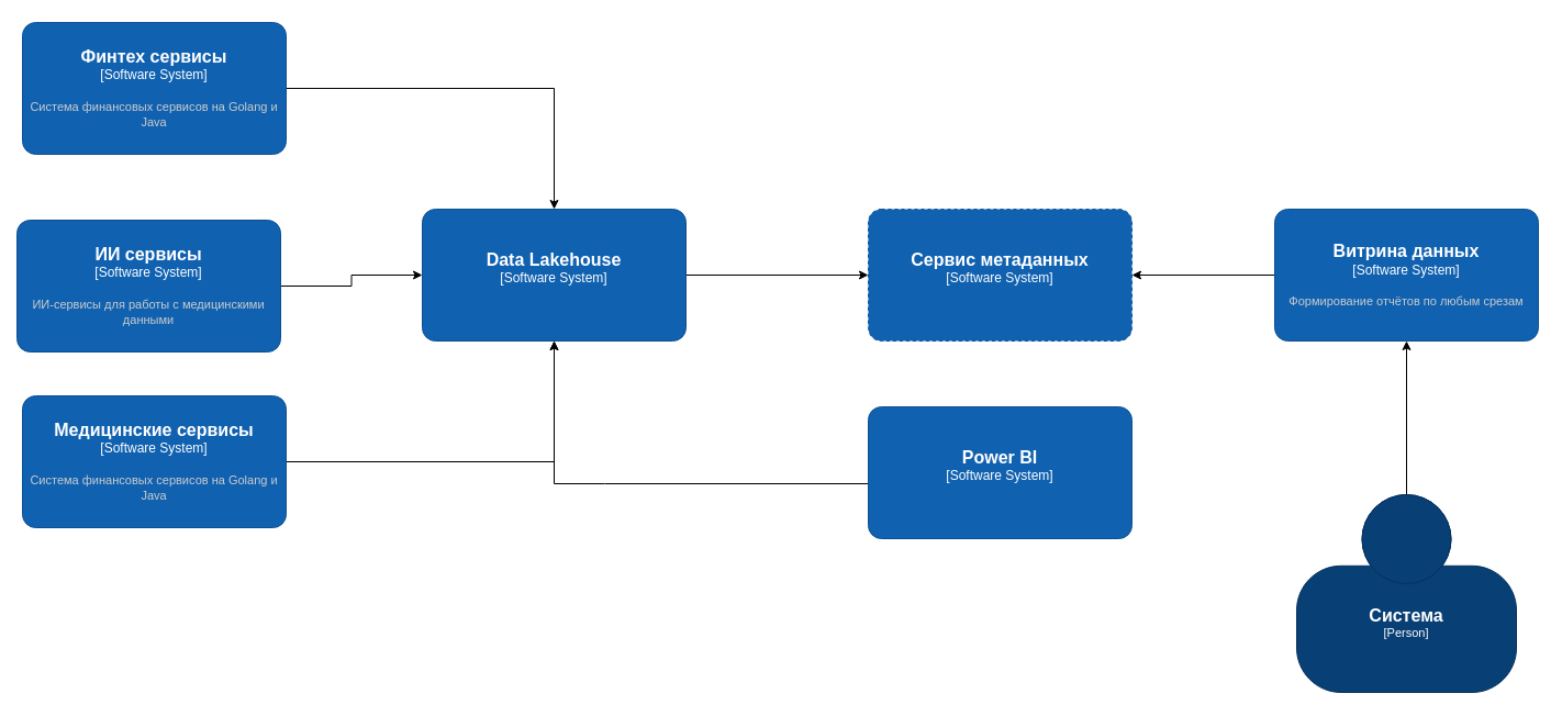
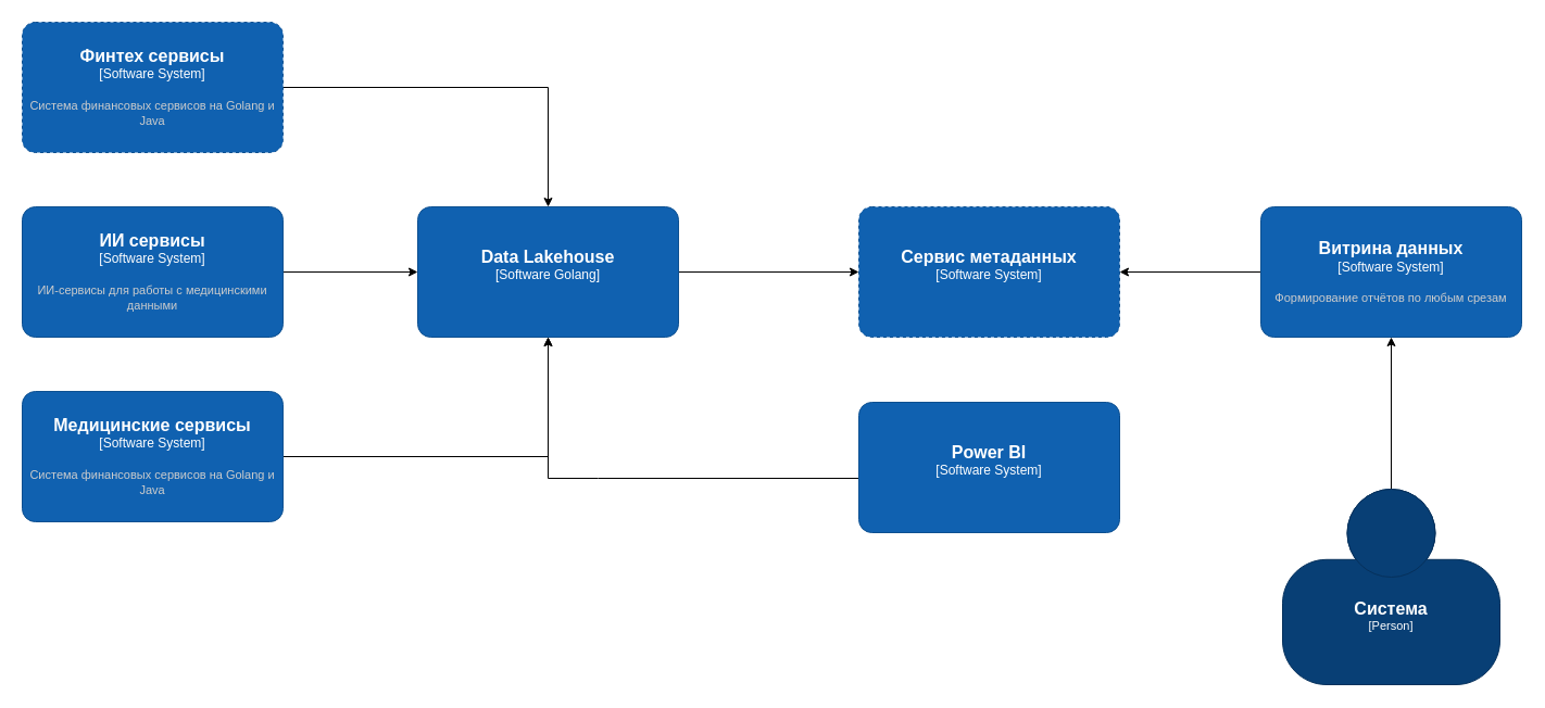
- <mxCell id="5" value="&lt;font style=&quot;font-size: 16px&quot;&gt;&lt;b&gt;Финтех сервисы&lt;/b&gt;&lt;/font&gt;&lt;div&gt;[Software System]&lt;/div&gt;&lt;br&gt;&lt;div&gt;&lt;font style=&quot;font-size: 11px&quot;&gt;&lt;font color=&quot;#cccccc&quot;&gt;Система финансовых сервисов на Golang и Java&lt;/font&gt;&lt;/div&gt;" style="rounded=1;whiteSpace=wrap;html=1;labelBackgroundColor=none;fillColor=#1061B0;fontColor=#ffffff;align=center;arcSize=10;strokeColor=#0D5091;metaEdit=1;resizable=0;points=[[0.25,0,0],[0.5,0,0],[0.75,0,0],[1,0.25,0],[1,0.5,0],[1,0.75,0],[0.75,1,0],[0.5,1,0],[0.25,1,0],[0,0.75,0],[0,0.5,0],[0,0.25,0]];" parent="1" vertex="1"><mxGeometry x="20" y="20" width="240" height="120" as="geometry" /></mxCell>
+ <mxCell id="5" value="&lt;font style=&quot;font-size: 16px&quot;&gt;&lt;b&gt;Финтех сервисы&lt;/b&gt;&lt;/font&gt;&lt;div&gt;[Software System]&lt;/div&gt;&lt;br&gt;&lt;div&gt;&lt;font style=&quot;font-size: 11px&quot;&gt;&lt;font color=&quot;#cccccc&quot;&gt;Система финансовых сервисов на Golang и Java&lt;/font&gt;&lt;/div&gt;" style="rounded=1;whiteSpace=wrap;html=1;labelBackgroundColor=none;fillColor=#1061B0;fontColor=#ffffff;align=center;arcSize=10;strokeColor=#0D5091;metaEdit=1;resizable=0;points=[[0.25,0,0],[0.5,0,0],[0.75,0,0],[1,0.25,0],[1,0.5,0],[1,0.75,0],[0.75,1,0],[0.5,1,0],[0.25,1,0],[0,0.75,0],[0,0.5,0],[0,0.25,0]];dashed=1;" parent="1" vertex="1"><mxGeometry x="20" y="20" width="240" height="120" as="geometry" /></mxCell>
- <mxCell id="9" value="&lt;font style=&quot;font-size: 16px&quot;&gt;&lt;b&gt;Data Lakehouse&lt;/b&gt;&lt;/font&gt;&lt;div&gt;[Software System]&lt;/div&gt;&lt;br&gt;&lt;div&gt;&lt;font style=&quot;font-size: 11px&quot;&gt;&lt;font color=&quot;#cccccc&quot;&gt;&lt;/font&gt;&lt;/div&gt;" style="rounded=1;whiteSpace=wrap;html=1;labelBackgroundColor=none;fillColor=#1061B0;fontColor=#ffffff;align=center;arcSize=10;strokeColor=#0D5091;metaEdit=1;resizable=0;points=[[0.25,0,0],[0.5,0,0],[0.75,0,0],[1,0.25,0],[1,0.5,0],[1,0.75,0],[0.75,1,0],[0.5,1,0],[0.25,1,0],[0,0.75,0],[0,0.5,0],[0,0.25,0]];" parent="1" vertex="1"><mxGeometry x="384" y="190" width="240" height="120" as="geometry" /></mxCell>
+ <mxCell id="9" value="&lt;font style=&quot;font-size: 16px&quot;&gt;&lt;b&gt;Data Lakehouse&lt;/b&gt;&lt;/font&gt;&lt;div&gt;[Software Golang]&lt;/div&gt;&lt;br&gt;&lt;div&gt;&lt;font style=&quot;font-size: 11px&quot;&gt;&lt;font color=&quot;#cccccc&quot;&gt;&lt;/font&gt;&lt;/div&gt;" style="rounded=1;whiteSpace=wrap;html=1;labelBackgroundColor=none;fillColor=#1061B0;fontColor=#ffffff;align=center;arcSize=10;strokeColor=#0D5091;metaEdit=1;resizable=0;points=[[0.25,0,0],[0.5,0,0],[0.75,0,0],[1,0.25,0],[1,0.5,0],[1,0.75,0],[0.75,1,0],[0.5,1,0],[0.25,1,0],[0,0.75,0],[0,0.5,0],[0,0.25,0]];" parent="1" vertex="1"><mxGeometry x="384" y="190" width="240" height="120" as="geometry" /></mxCell>
- <mxCell id="7" value="&lt;font style=&quot;font-size: 16px&quot;&gt;&lt;b&gt;ИИ сервисы&lt;/b&gt;&lt;/font&gt;&lt;div&gt;[Software System]&lt;/div&gt;&lt;br&gt;&lt;div&gt;&lt;font style=&quot;font-size: 11px&quot;&gt;&lt;font color=&quot;#cccccc&quot;&gt;ИИ-сервисы для работы с медицинскими данными&lt;/font&gt;&lt;/div&gt;" style="rounded=1;whiteSpace=wrap;html=1;labelBackgroundColor=none;fillColor=#1061B0;fontColor=#ffffff;align=center;arcSize=10;strokeColor=#0D5091;metaEdit=1;resizable=0;points=[[0.25,0,0],[0.5,0,0],[0.75,0,0],[1,0.25,0],[1,0.5,0],[1,0.75,0],[0.75,1,0],[0.5,1,0],[0.25,1,0],[0,0.75,0],[0,0.5,0],[0,0.25,0]];" parent="1" vertex="1"><mxGeometry x="15" y="200" width="240" height="120" as="geometry" /></mxCell>
+ <mxCell id="7" value="&lt;font style=&quot;font-size: 16px&quot;&gt;&lt;b&gt;ИИ сервисы&lt;/b&gt;&lt;/font&gt;&lt;div&gt;[Software System]&lt;/div&gt;&lt;br&gt;&lt;div&gt;&lt;font style=&quot;font-size: 11px&quot;&gt;&lt;font color=&quot;#cccccc&quot;&gt;ИИ-сервисы для работы с медицинскими данными&lt;/font&gt;&lt;/div&gt;" style="rounded=1;whiteSpace=wrap;html=1;labelBackgroundColor=none;fillColor=#1061B0;fontColor=#ffffff;align=center;arcSize=10;strokeColor=#0D5091;metaEdit=1;resizable=0;points=[[0.25,0,0],[0.5,0,0],[0.75,0,0],[1,0.25,0],[1,0.5,0],[1,0.75,0],[0.75,1,0],[0.5,1,0],[0.25,1,0],[0,0.75,0],[0,0.5,0],[0,0.25,0]];" parent="1" vertex="1"><mxGeometry x="20" y="190" width="240" height="120" as="geometry" /></mxCell>
